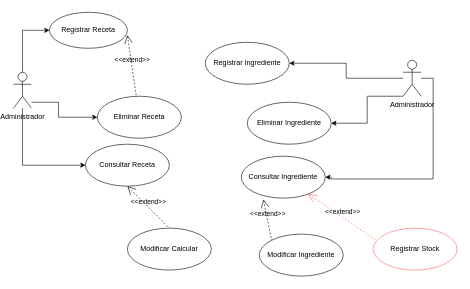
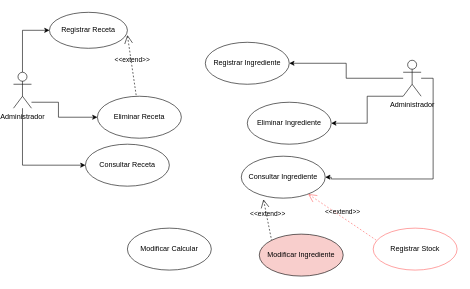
- <mxCell id="19" value="&amp;lt;&amp;lt;extend&amp;gt;&amp;gt;" style="edgeStyle=none;html=1;startArrow=open;endArrow=none;startSize=12;verticalAlign=bottom;dashed=1;labelBackgroundColor=none;rounded=0;entryX=0.5;entryY=0;entryDx=0;entryDy=0;exitX=0.5;exitY=1;exitDx=0;exitDy=0;" edge="1" parent="1" source="10" target="11"><mxGeometry width="160" relative="1" as="geometry"><mxPoint x="290" y="220" as="sourcePoint" /><mxPoint x="450" y="220" as="targetPoint" /></mxGeometry></mxCell>
- <mxCell id="17" value="Modificar Ingrediente" style="ellipse;whiteSpace=wrap;html=1;" vertex="1" parent="1"><mxGeometry x="430" y="390" width="140" height="70" as="geometry" /></mxCell>
+ <mxCell id="17" value="Modificar Ingrediente" style="ellipse;whiteSpace=wrap;html=1;fillColor=#f8cecc;" vertex="1" parent="1"><mxGeometry x="430" y="390" width="140" height="70" as="geometry" /></mxCell>
